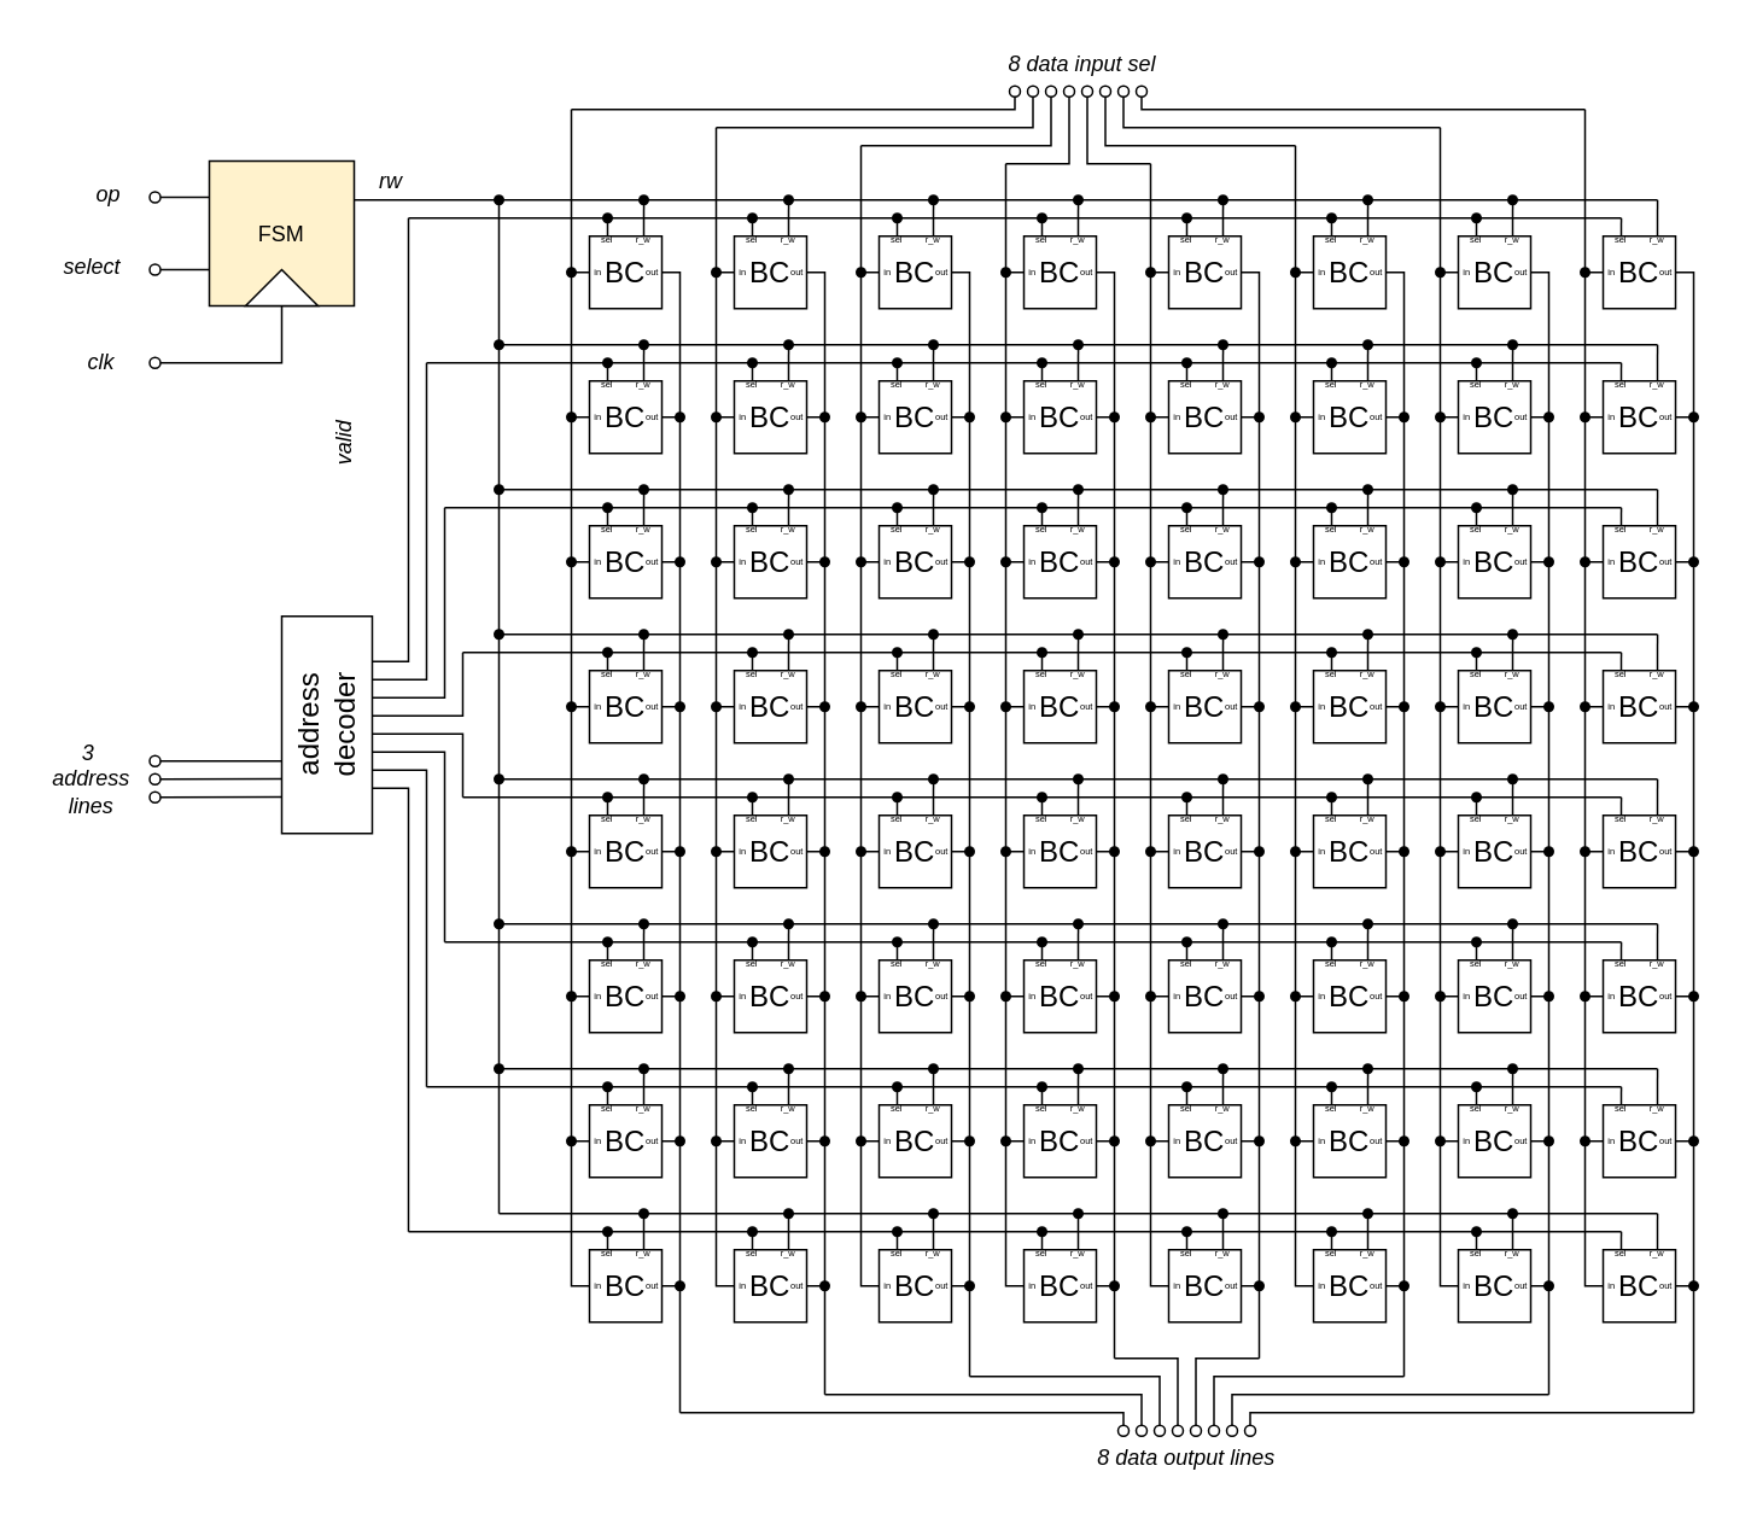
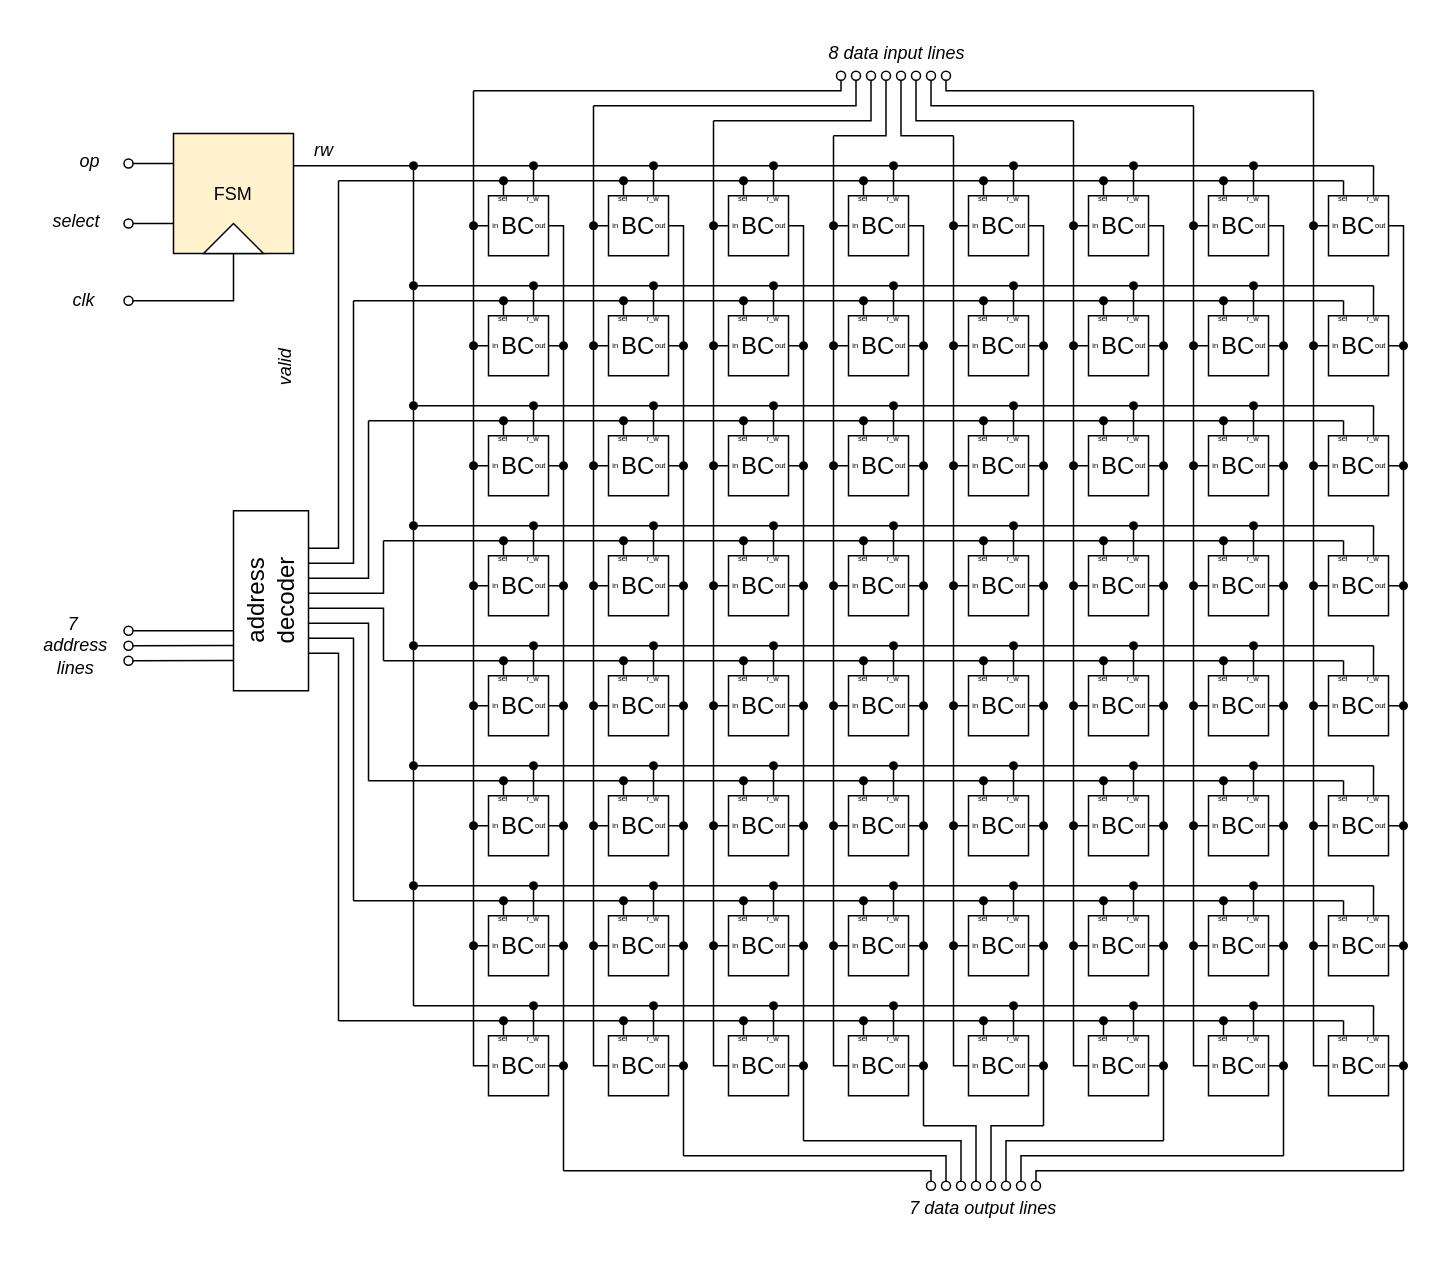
- <mxCell id="890" value="&lt;i&gt;8 data input sel&lt;/i&gt;" style="text;html=1;align=center;verticalAlign=middle;whiteSpace=wrap;rounded=0;" parent="1" vertex="1"><mxGeometry x="550" y="20" width="95" height="30" as="geometry" /></mxCell>
+ <mxCell id="890" value="&lt;i&gt;8 data input lines&lt;/i&gt;" style="text;html=1;align=center;verticalAlign=middle;whiteSpace=wrap;rounded=0;" parent="1" vertex="1"><mxGeometry x="550" y="20" width="95" height="30" as="geometry" /></mxCell>
- <mxCell id="920" value="&lt;i&gt;3&amp;nbsp;&lt;/i&gt;&lt;div&gt;&lt;i&gt;address lines&lt;/i&gt;&lt;/div&gt;" style="text;html=1;align=center;verticalAlign=middle;whiteSpace=wrap;rounded=0;" parent="1" vertex="1"><mxGeometry x="20" y="410" width="60" height="40" as="geometry" /></mxCell>
+ <mxCell id="920" value="&lt;i&gt;7&amp;nbsp;&lt;/i&gt;&lt;div&gt;&lt;i&gt;address lines&lt;/i&gt;&lt;/div&gt;" style="text;html=1;align=center;verticalAlign=middle;whiteSpace=wrap;rounded=0;" parent="1" vertex="1"><mxGeometry x="20" y="410" width="60" height="40" as="geometry" /></mxCell>
- <mxCell id="899" value="&lt;i&gt;8 data output lines&lt;/i&gt;" style="text;html=1;align=center;verticalAlign=middle;whiteSpace=wrap;rounded=0;" parent="1" vertex="1"><mxGeometry x="600" y="790" width="110" height="30" as="geometry" /></mxCell>
+ <mxCell id="899" value="&lt;i&gt;7 data output lines&lt;/i&gt;" style="text;html=1;align=center;verticalAlign=middle;whiteSpace=wrap;rounded=0;" parent="1" vertex="1"><mxGeometry x="600" y="790" width="110" height="30" as="geometry" /></mxCell>
